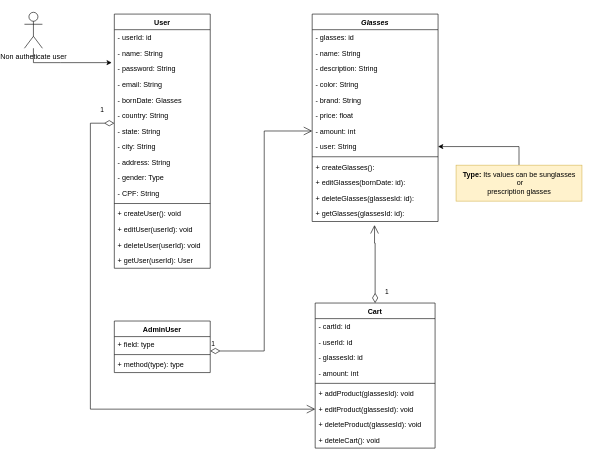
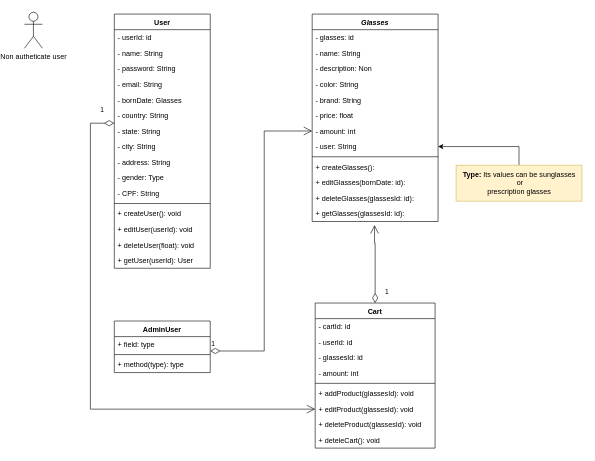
- <mxCell id="34" style="edgeStyle=orthogonalEdgeStyle;rounded=0;orthogonalLoop=1;jettySize=auto;html=1;entryX=-0.027;entryY=0.115;entryDx=0;entryDy=0;entryPerimeter=0;" edge="1" parent="1" source="35" target="5"><mxGeometry relative="1" as="geometry"><mxPoint x="145" y="105" as="targetPoint" /><Array as="points"><mxPoint x="80" y="104" /><mxPoint x="80" y="104" /></Array></mxGeometry></mxCell>
- <mxCell id="39" value="- description: String" style="text;strokeColor=none;fillColor=none;align=left;verticalAlign=top;spacingLeft=4;spacingRight=4;overflow=hidden;rotatable=0;points=[[0,0.5],[1,0.5]];portConstraint=eastwest;" vertex="1" parent="36"><mxGeometry y="78" width="210" height="26" as="geometry" /></mxCell>
+ <mxCell id="39" value="- description: Non" style="text;strokeColor=none;fillColor=none;align=left;verticalAlign=top;spacingLeft=4;spacingRight=4;overflow=hidden;rotatable=0;points=[[0,0.5],[1,0.5]];portConstraint=eastwest;" vertex="1" parent="36"><mxGeometry y="78" width="210" height="26" as="geometry" /></mxCell>
- <mxCell id="17" value="+ deleteUser(userId): void" style="text;strokeColor=none;fillColor=none;align=left;verticalAlign=top;spacingLeft=4;spacingRight=4;overflow=hidden;rotatable=0;points=[[0,0.5],[1,0.5]];portConstraint=eastwest;" vertex="1" parent="2"><mxGeometry y="372" width="160" height="26" as="geometry" /></mxCell>
+ <mxCell id="17" value="+ deleteUser(float): void" style="text;strokeColor=none;fillColor=none;align=left;verticalAlign=top;spacingLeft=4;spacingRight=4;overflow=hidden;rotatable=0;points=[[0,0.5],[1,0.5]];portConstraint=eastwest;" vertex="1" parent="2"><mxGeometry y="372" width="160" height="26" as="geometry" /></mxCell>
